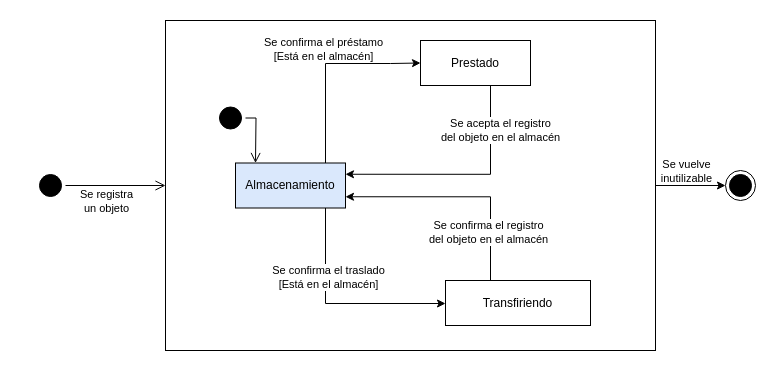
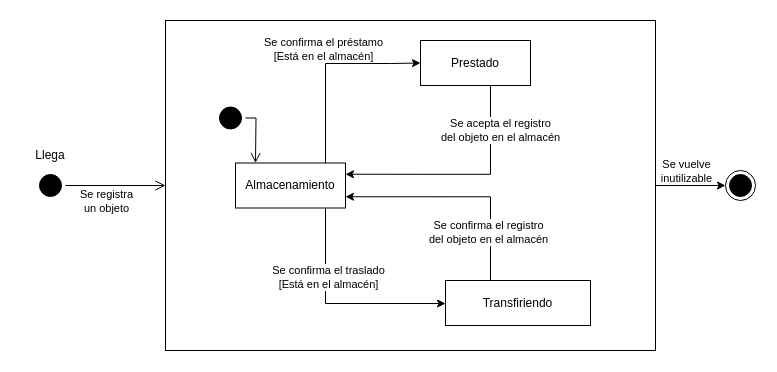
+ <mxCell id="8" value="Llega" style="text;html=1;align=center;verticalAlign=middle;whiteSpace=wrap;rounded=0;" parent="1" vertex="1"><mxGeometry x="20" y="140" width="60" height="30" as="geometry" /></mxCell>
- <mxCell id="16" value="Almacenamiento" style="rounded=0;whiteSpace=wrap;html=1;fillColor=#dae8fc;" parent="1" vertex="1"><mxGeometry x="235" y="162.5" width="110" height="45" as="geometry" /></mxCell>
+ <mxCell id="16" value="Almacenamiento" style="rounded=0;whiteSpace=wrap;html=1;" parent="1" vertex="1"><mxGeometry x="235" y="162.5" width="110" height="45" as="geometry" /></mxCell>
